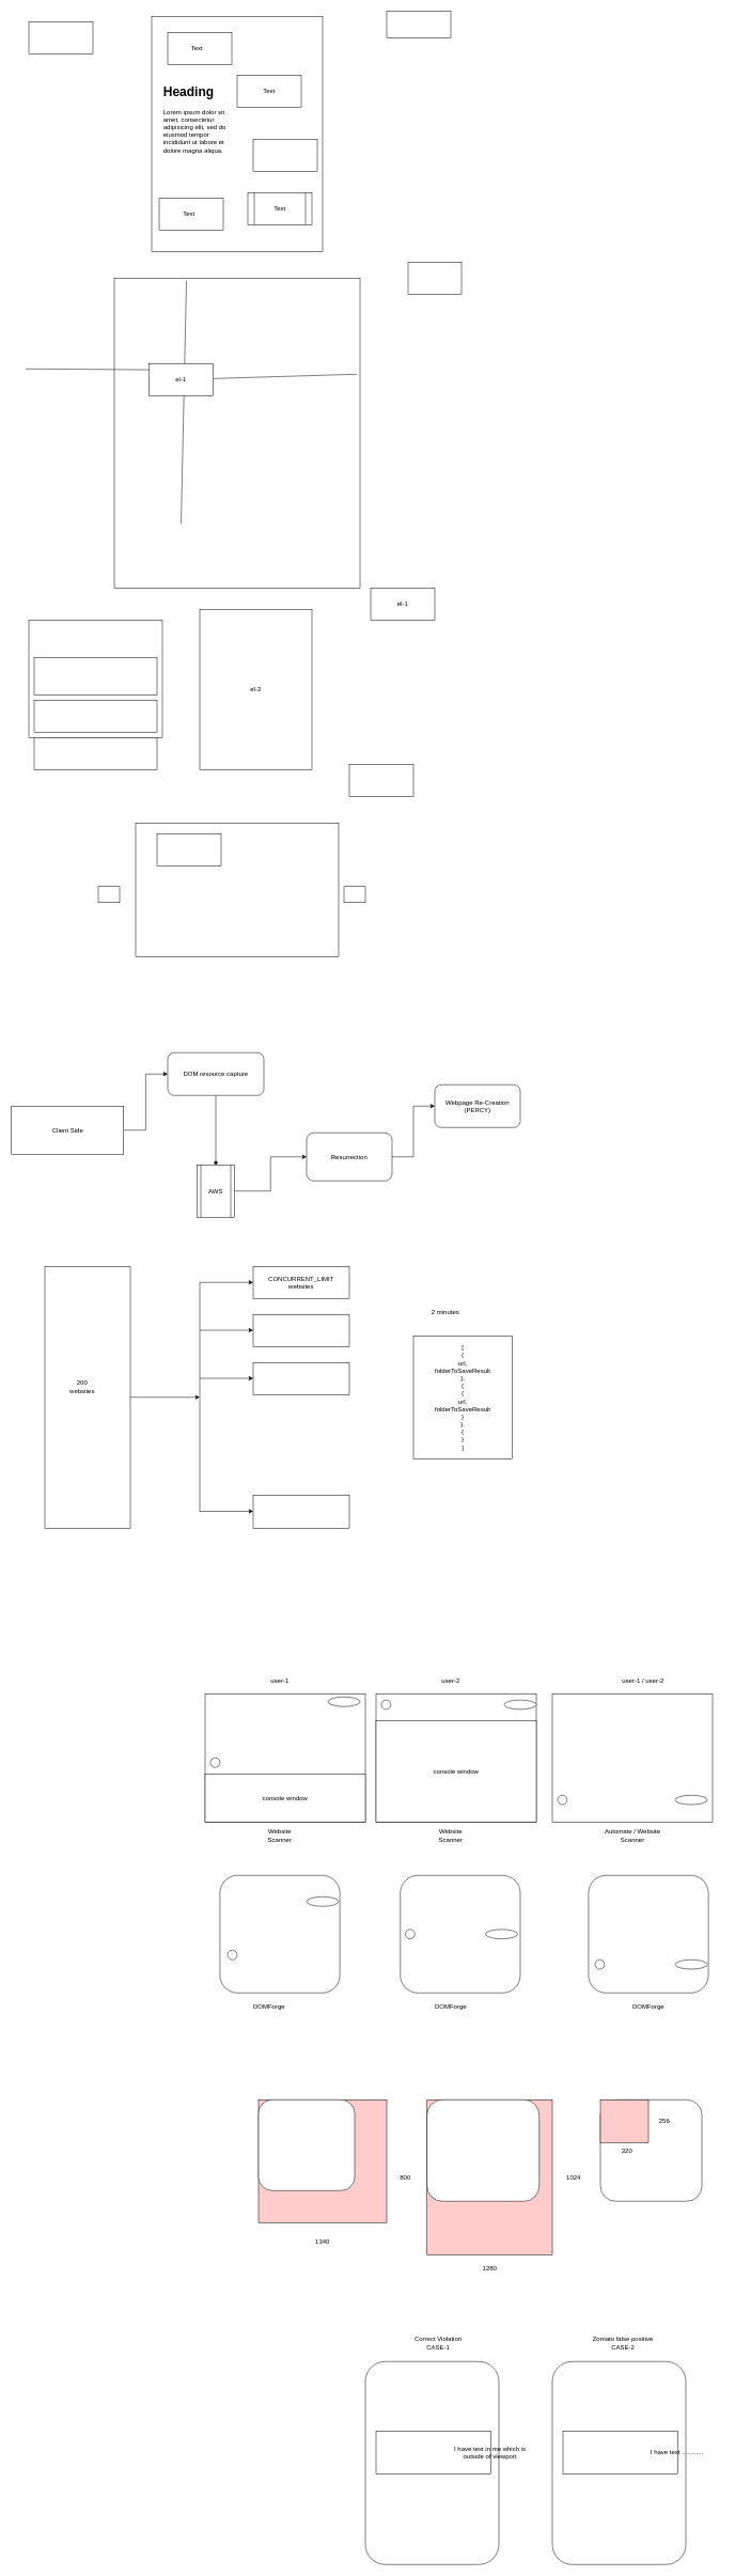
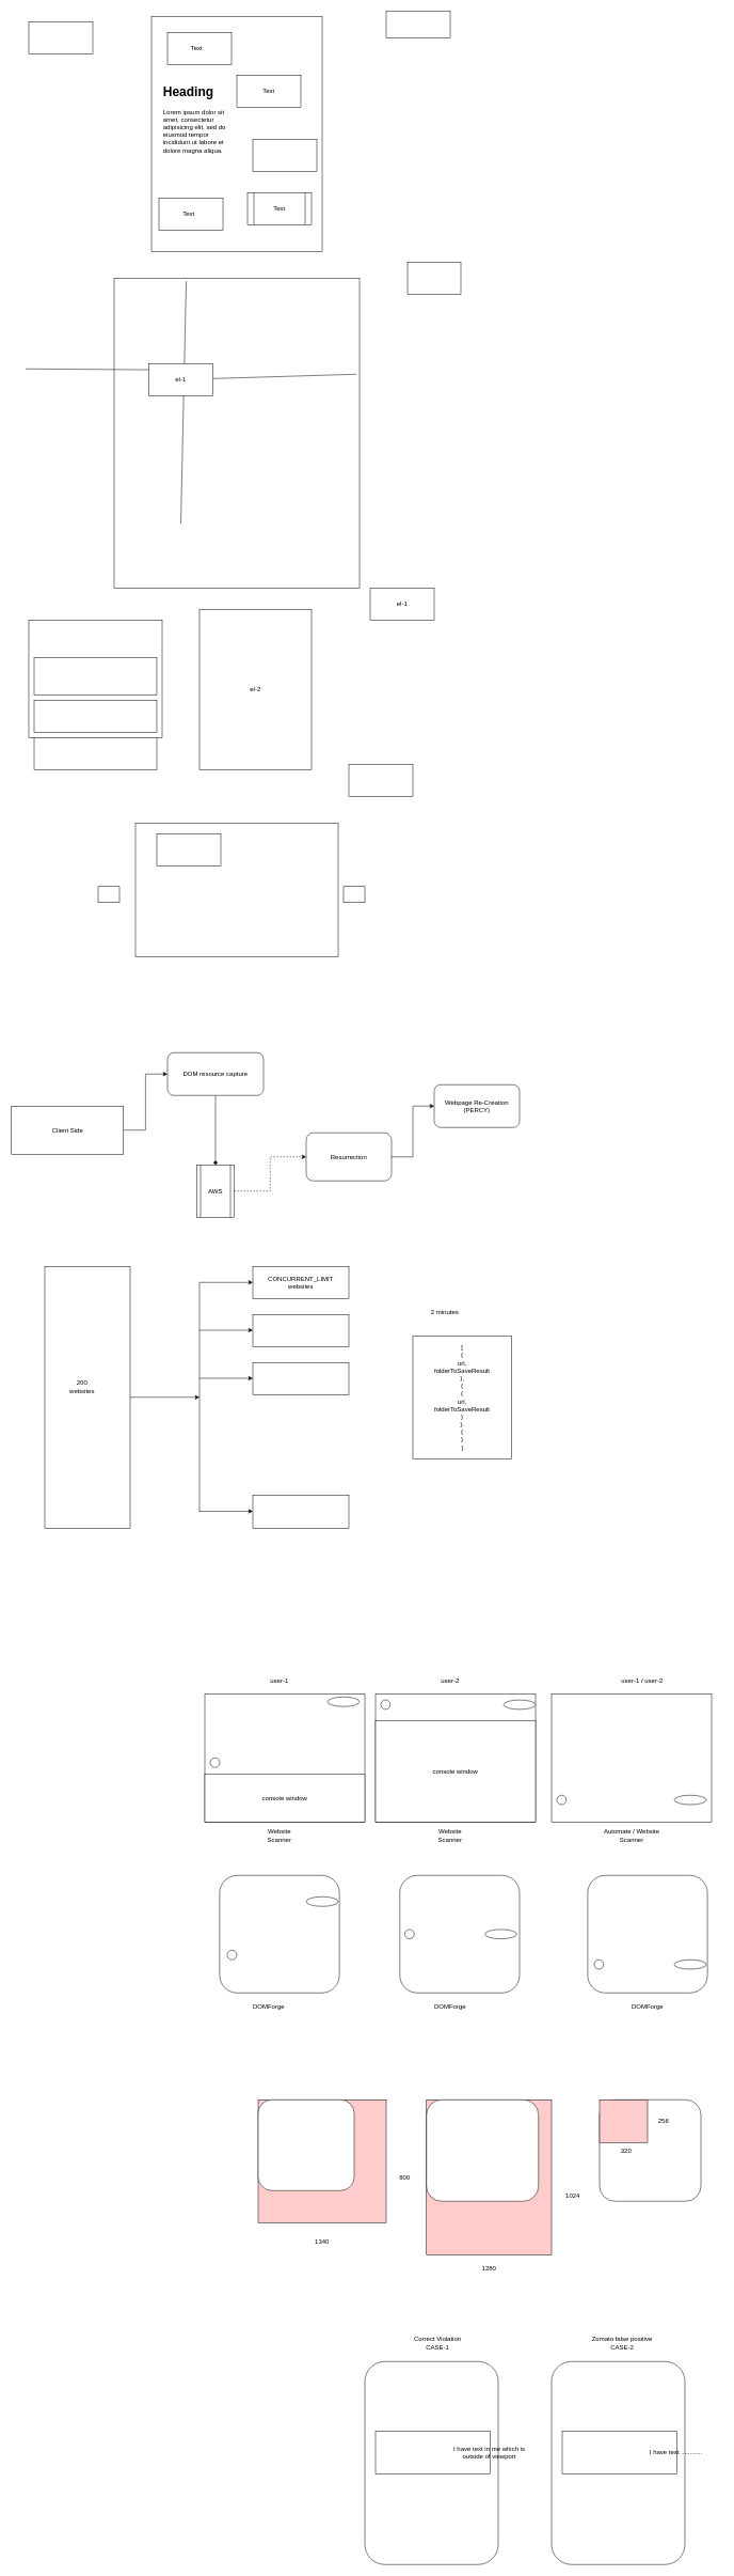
- <mxCell id="41" style="edgeStyle=orthogonalEdgeStyle;rounded=0;orthogonalLoop=1;jettySize=auto;html=1;entryX=0;entryY=0.5;entryDx=0;entryDy=0;" parent="1" source="42" target="40" edge="1"><mxGeometry relative="1" as="geometry" /></mxCell>
+ <mxCell id="41" style="edgeStyle=orthogonalEdgeStyle;rounded=0;orthogonalLoop=1;jettySize=auto;html=1;entryX=0;entryY=0.5;entryDx=0;entryDy=0;dashed=1;" parent="1" source="42" target="40" edge="1"><mxGeometry relative="1" as="geometry" /></mxCell>
- <mxCell id="84" value="1024" style="text;html=1;align=center;verticalAlign=middle;whiteSpace=wrap;rounded=0;" vertex="1" parent="1"><mxGeometry x="1043" y="4060" width="60" height="30" as="geometry" /></mxCell>
+ <mxCell id="84" value="1024" style="text;html=1;align=center;verticalAlign=middle;whiteSpace=wrap;rounded=0;" vertex="1" parent="1"><mxGeometry x="1043" y="4095" width="60" height="30" as="geometry" /></mxCell>
